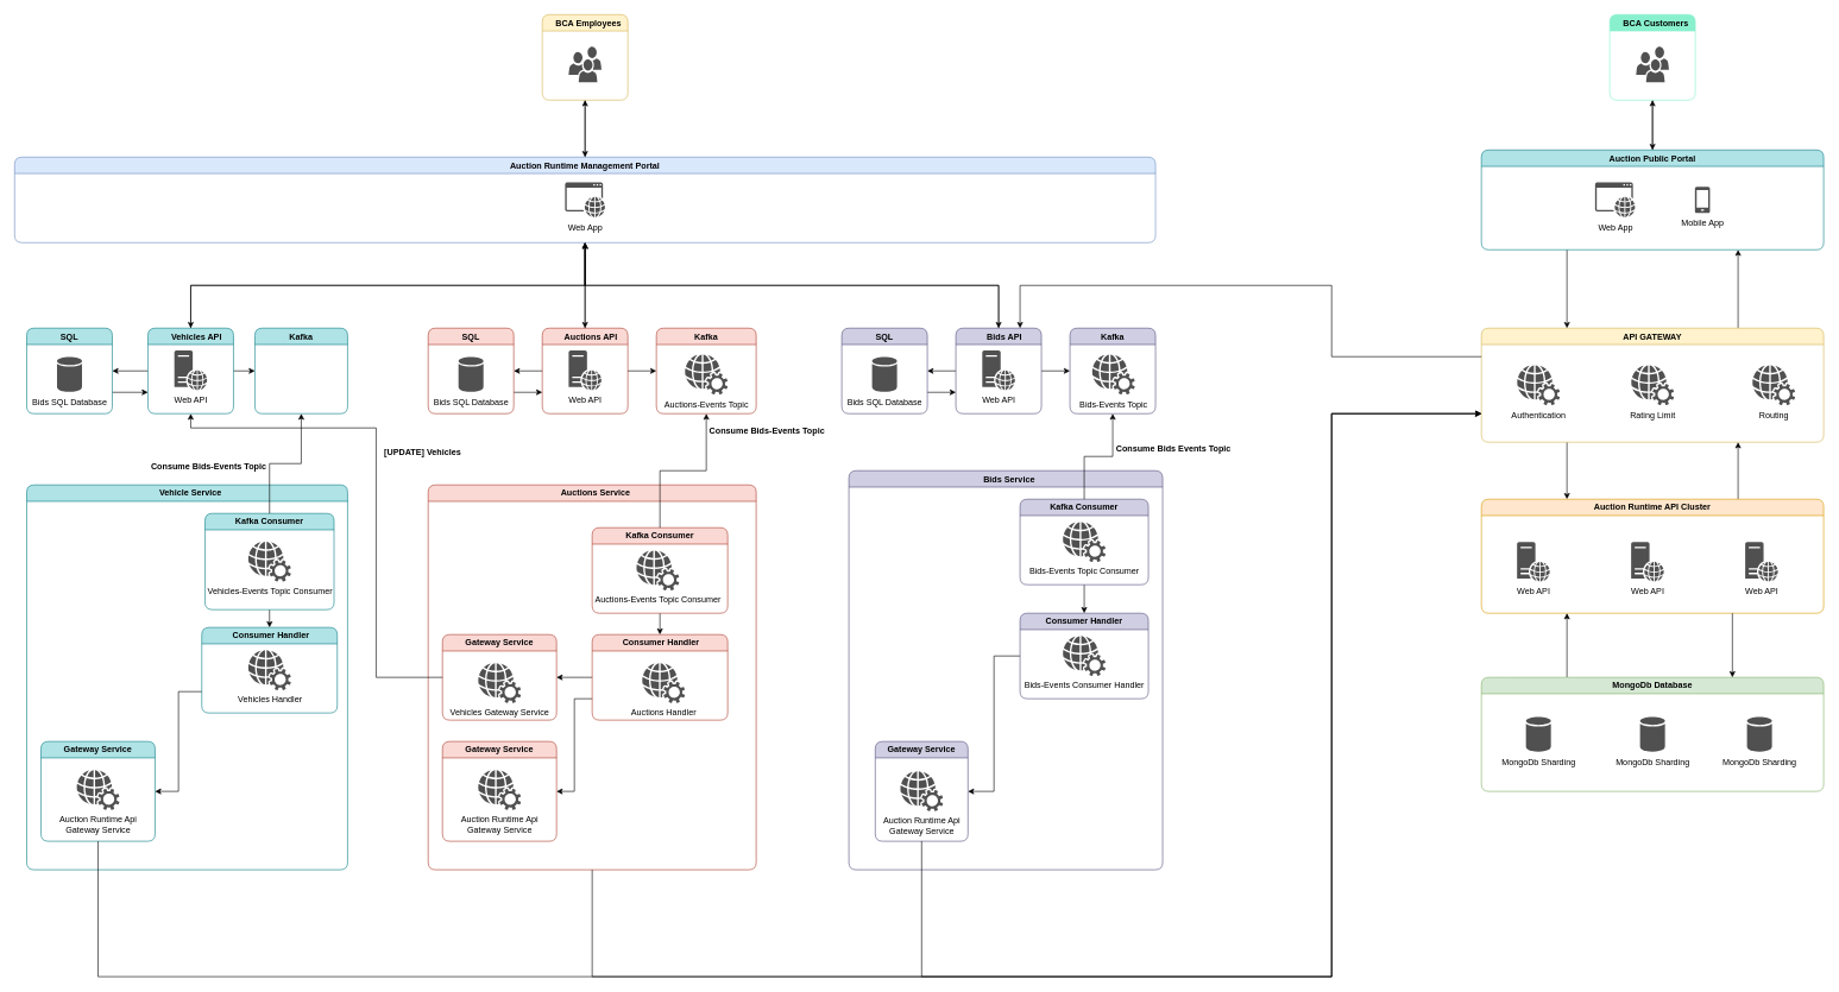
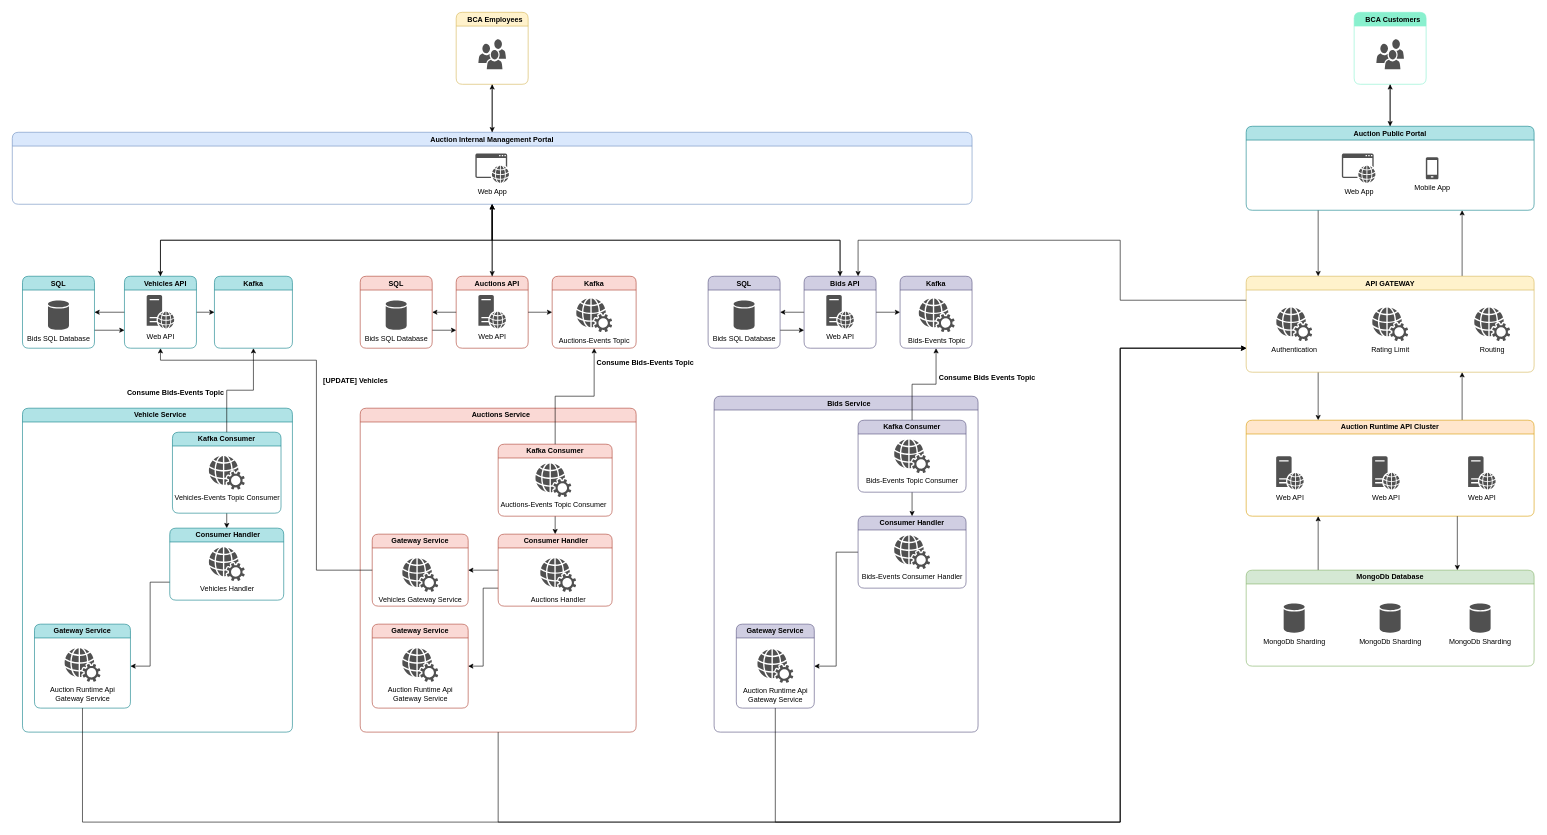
- <mxCell id="79" value="Auction Runtime Management Portal" style="swimlane;whiteSpace=wrap;html=1;rounded=1;fillColor=#dae8fc;strokeColor=#6c8ebf;" vertex="1" parent="1"><mxGeometry x="20" y="220" width="1600" height="120" as="geometry"><mxRectangle x="280" y="480" width="140" height="30" as="alternateBounds" /></mxGeometry></mxCell>
+ <mxCell id="79" value="Auction Internal Management Portal" style="swimlane;whiteSpace=wrap;html=1;rounded=1;fillColor=#dae8fc;strokeColor=#6c8ebf;" vertex="1" parent="1"><mxGeometry x="20" y="220" width="1600" height="120" as="geometry"><mxRectangle x="280" y="480" width="140" height="30" as="alternateBounds" /></mxGeometry></mxCell>
